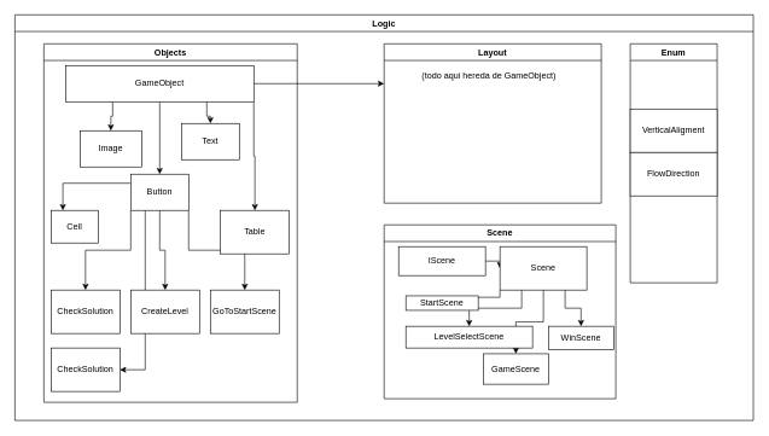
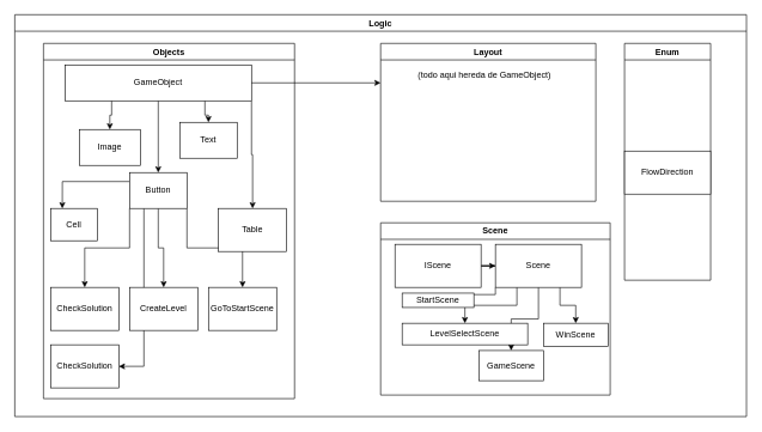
- <mxCell id="39" value="VerticalAligment" style="rounded=0;whiteSpace=wrap;html=1;" vertex="1" parent="38"><mxGeometry y="90" width="120" height="60" as="geometry" /></mxCell>
- <mxCell id="27" value="IScene" style="rounded=0;whiteSpace=wrap;html=1;" vertex="1" parent="25"><mxGeometry x="20" y="30" width="120" height="40" as="geometry" /></mxCell>
+ <mxCell id="27" value="IScene" style="rounded=0;whiteSpace=wrap;html=1;" vertex="1" parent="25"><mxGeometry x="20" y="30" width="120" height="60" as="geometry" /></mxCell>
